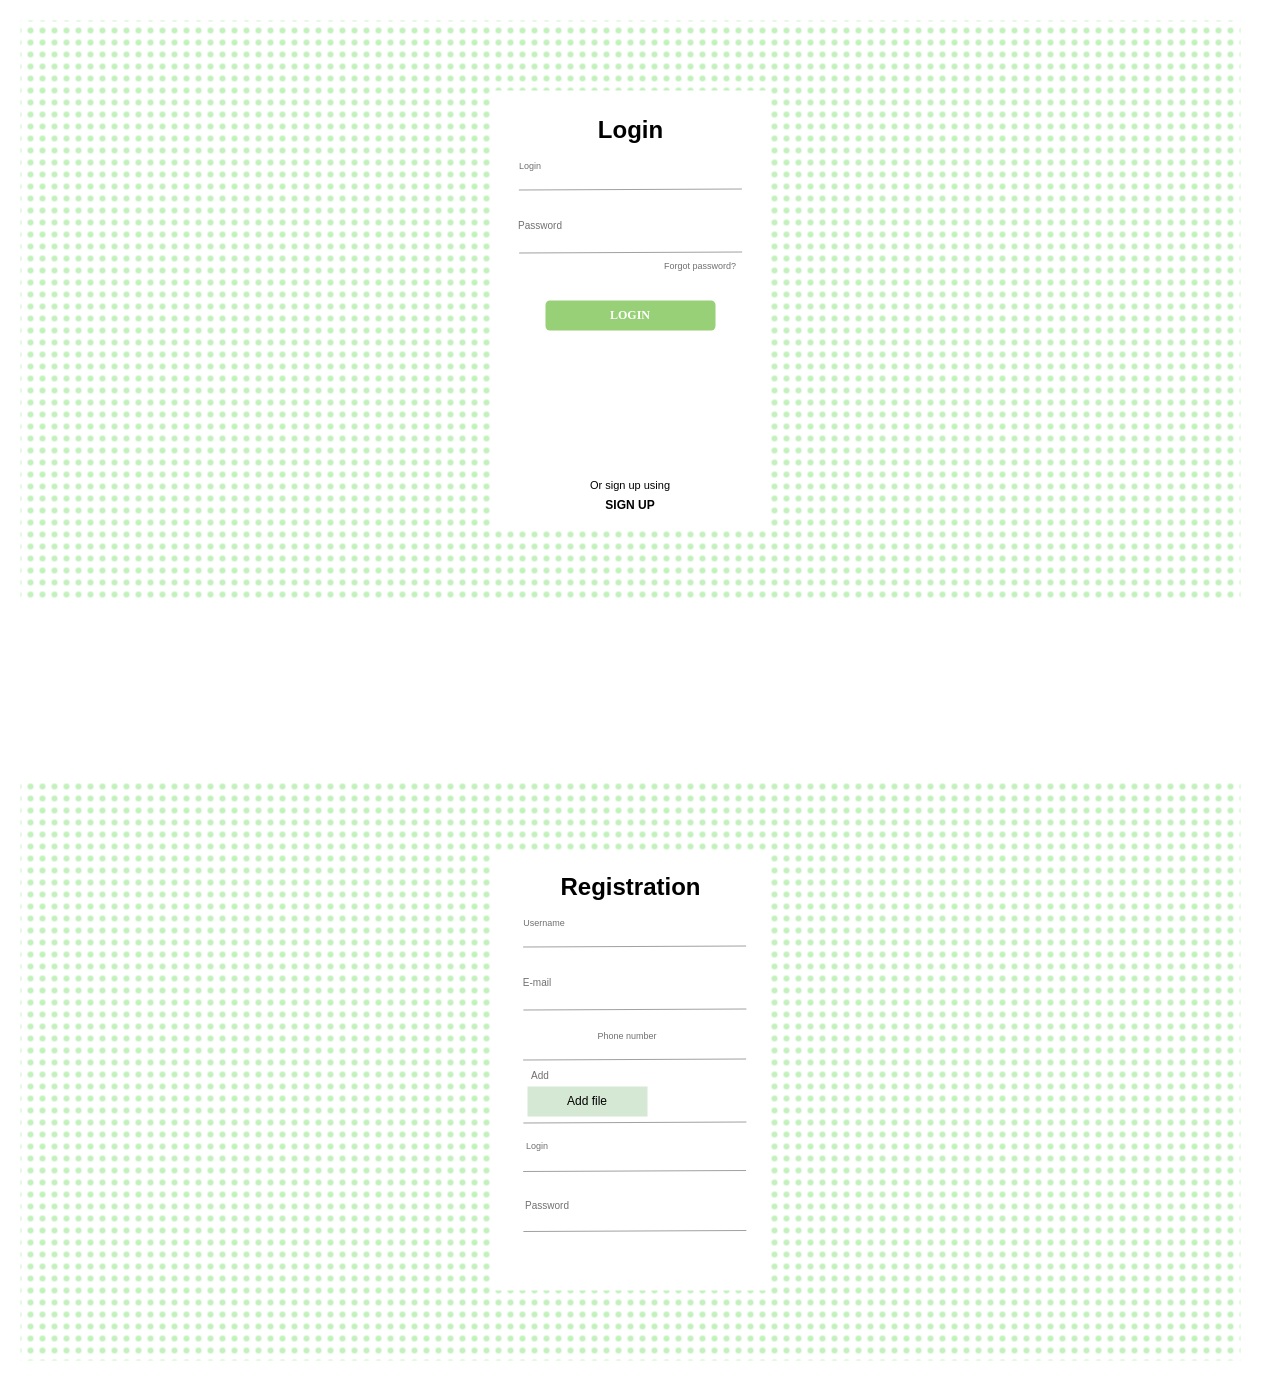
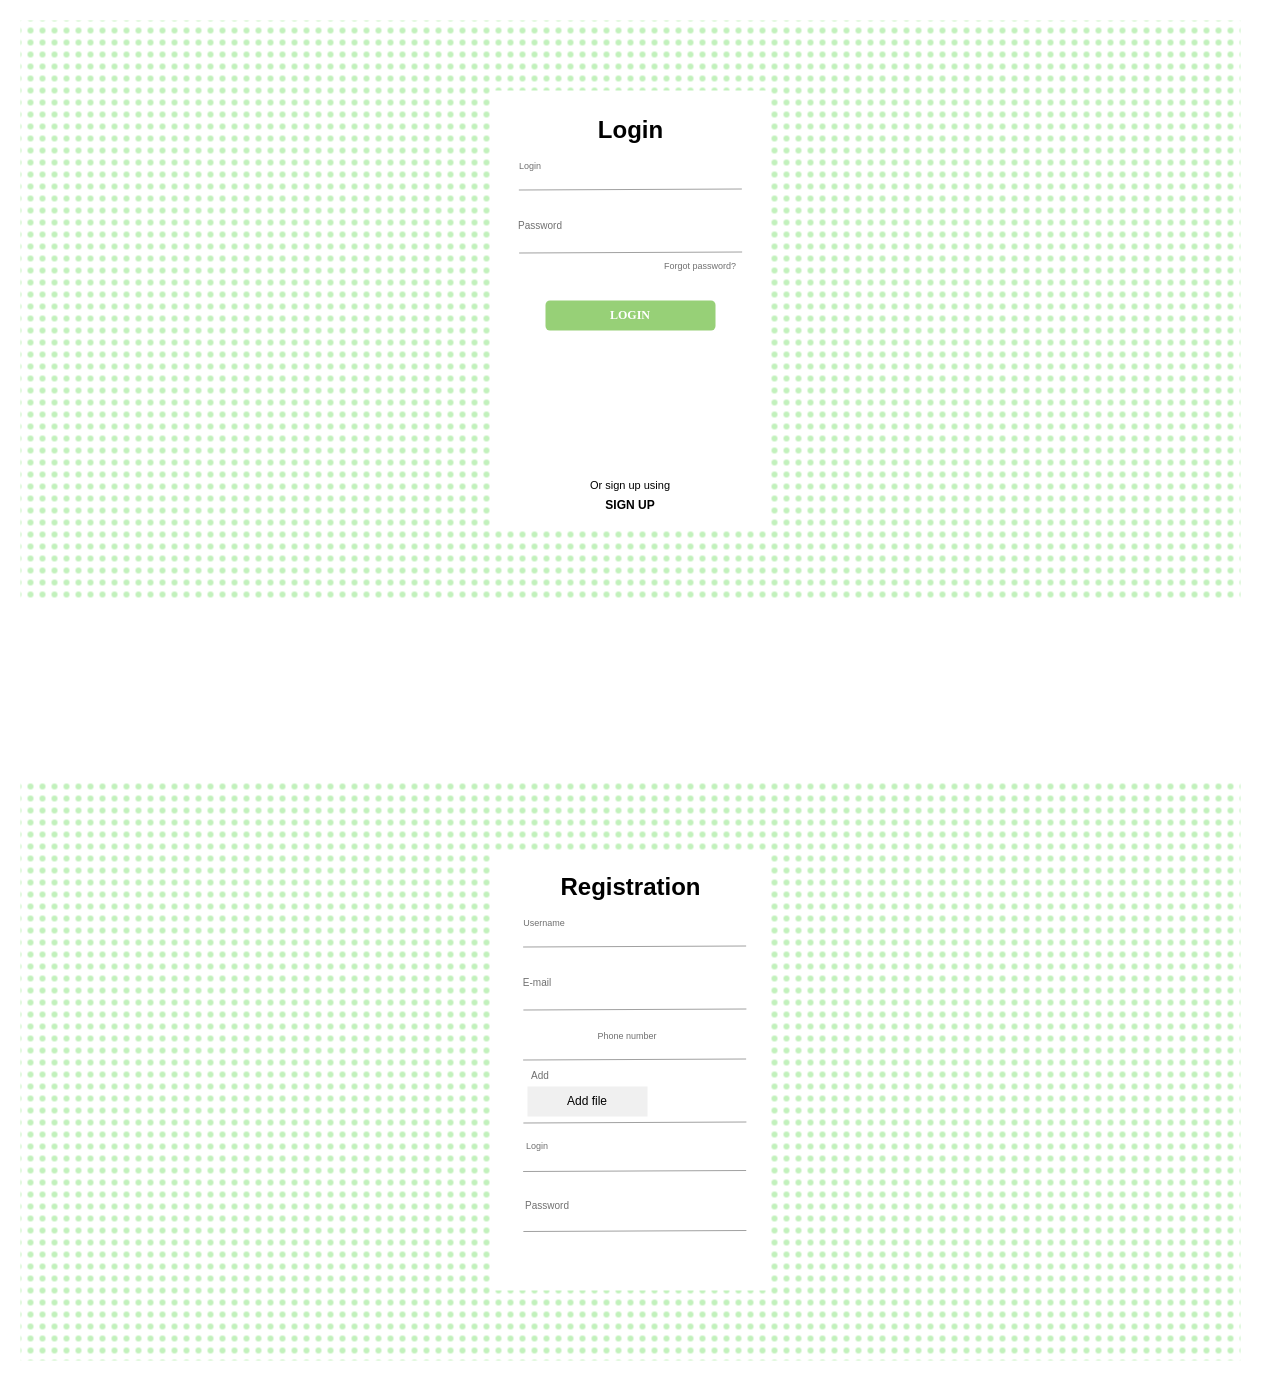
- <mxCell id="24" value="Add file" style="rounded=0;whiteSpace=wrap;html=1;fillColor=#d5e8d4;strokeColor=none;" vertex="1" parent="1"><mxGeometry x="527" y="1086" width="120" height="30" as="geometry" /></mxCell>
+ <mxCell id="24" value="Add file" style="rounded=0;whiteSpace=wrap;html=1;fillColor=#F0F0F0;strokeColor=none;" vertex="1" parent="1"><mxGeometry x="527" y="1086" width="120" height="30" as="geometry" /></mxCell>
